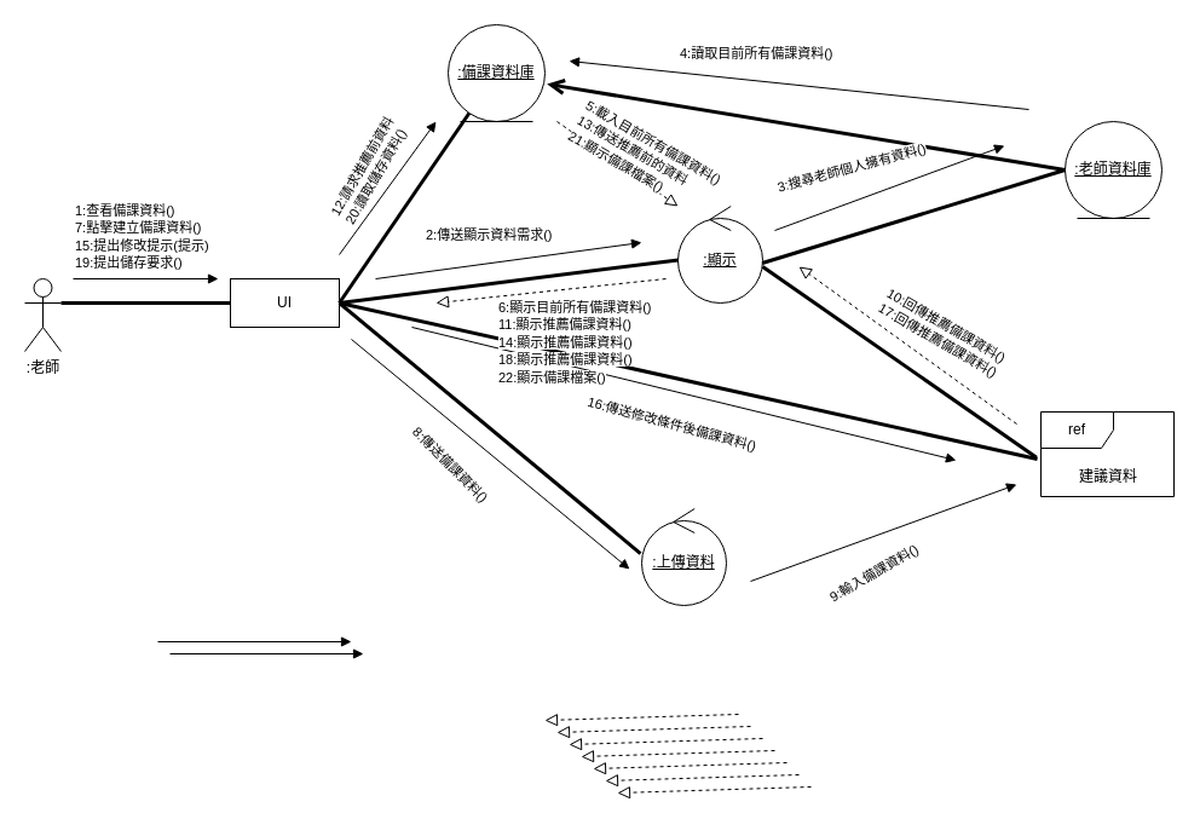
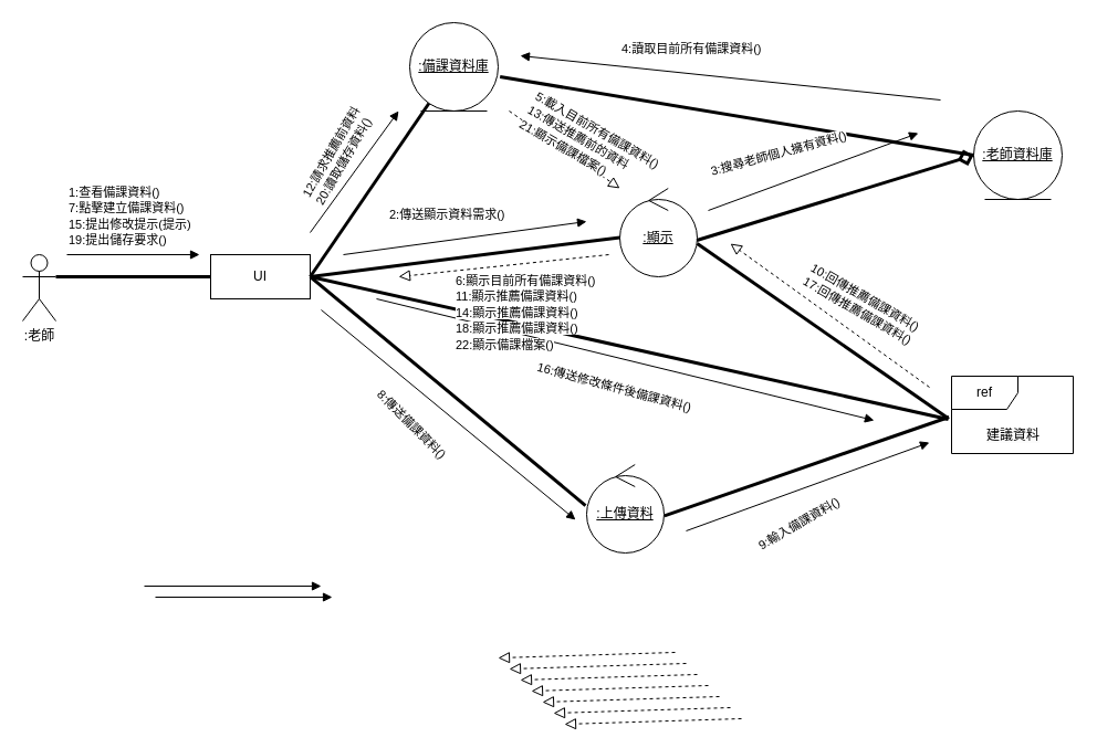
- <mxCell id="13" value="" style="endArrow=open;startArrow=none;endFill=0;startFill=0;endSize=8;html=1;verticalAlign=bottom;labelBackgroundColor=none;strokeWidth=3;rounded=0;entryX=1.021;entryY=0.613;entryDx=0;entryDy=0;entryPerimeter=0;exitX=0;exitY=0.5;exitDx=0;exitDy=0;" edge="1" parent="1" source="5" target="7"><mxGeometry width="160" relative="1" as="geometry"><mxPoint x="760" y="120" as="sourcePoint" /><mxPoint x="790" y="230" as="targetPoint" /></mxGeometry></mxCell>
+ <mxCell id="13" value="" style="endArrow=none;startArrow=none;endFill=0;startFill=0;endSize=8;html=1;verticalAlign=bottom;labelBackgroundColor=none;strokeWidth=3;rounded=0;entryX=1.021;entryY=0.613;entryDx=0;entryDy=0;entryPerimeter=0;exitX=0;exitY=0.5;exitDx=0;exitDy=0;" edge="1" parent="1" source="5" target="7"><mxGeometry width="160" relative="1" as="geometry"><mxPoint x="760" y="120" as="sourcePoint" /><mxPoint x="790" y="230" as="targetPoint" /></mxGeometry></mxCell>
- <mxCell id="12" value="" style="endArrow=none;startArrow=none;endFill=0;startFill=0;endSize=8;html=1;verticalAlign=bottom;labelBackgroundColor=none;strokeWidth=3;rounded=0;exitX=0.995;exitY=0.588;exitDx=0;exitDy=0;exitPerimeter=0;entryX=0;entryY=0.5;entryDx=0;entryDy=0;" edge="1" parent="1" source="6" target="5"><mxGeometry width="160" relative="1" as="geometry"><mxPoint x="530" y="259.5" as="sourcePoint" /><mxPoint x="670" y="259.5" as="targetPoint" /></mxGeometry></mxCell>
+ <mxCell id="12" value="" style="endArrow=diamond;startArrow=none;endFill=0;startFill=0;endSize=8;html=1;verticalAlign=bottom;labelBackgroundColor=none;strokeWidth=3;rounded=0;exitX=0.995;exitY=0.588;exitDx=0;exitDy=0;exitPerimeter=0;entryX=0;entryY=0.5;entryDx=0;entryDy=0;" edge="1" parent="1" source="6" target="5"><mxGeometry width="160" relative="1" as="geometry"><mxPoint x="530" y="259.5" as="sourcePoint" /><mxPoint x="670" y="259.5" as="targetPoint" /></mxGeometry></mxCell>
+ <mxCell id="15" value="" style="endArrow=none;startArrow=none;endFill=0;startFill=0;endSize=8;html=1;verticalAlign=bottom;labelBackgroundColor=none;strokeWidth=3;rounded=0;exitX=1.005;exitY=0.579;exitDx=0;exitDy=0;exitPerimeter=0;entryX=-0.021;entryY=0.529;entryDx=0;entryDy=0;entryPerimeter=0;" edge="1" parent="1" source="4" target="19"><mxGeometry width="160" relative="1" as="geometry"><mxPoint x="600" y="384.5" as="sourcePoint" /><mxPoint x="740" y="384.5" as="targetPoint" /></mxGeometry></mxCell>
